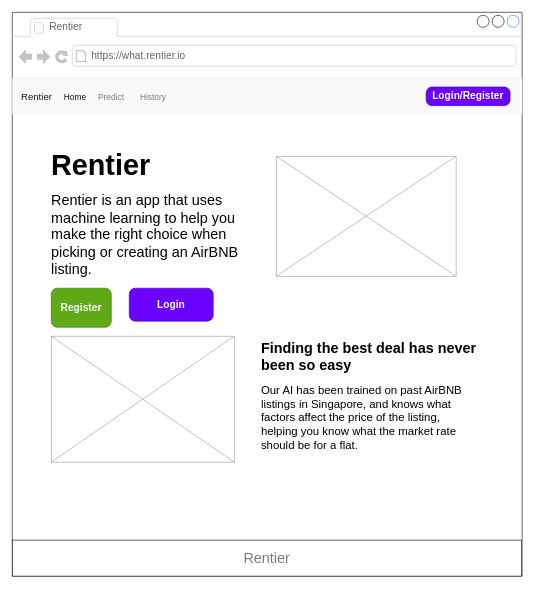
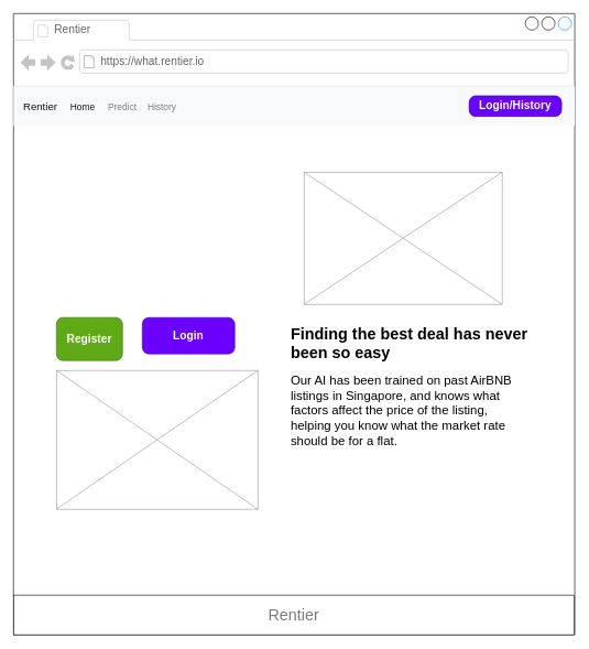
- <mxCell id="8" value="History" style="fillColor=none;strokeColor=none;fontSize=14;fontColor=#7C7C7D;align=center;" vertex="1" parent="5"><mxGeometry x="210" y="10" width="50" height="40" as="geometry" /></mxCell>
+ <mxCell id="8" value="History" style="fillColor=none;strokeColor=none;fontSize=14;fontColor=#7C7C7D;align=center;" vertex="1" parent="5"><mxGeometry x="200" y="10" width="50" height="40" as="geometry" /></mxCell>
- <mxCell id="9" value="Login/Register" style="strokeWidth=1;shadow=0;dashed=0;align=center;html=1;shape=mxgraph.mockup.buttons.button;mainText=;buttonStyle=round;fontSize=17;fontStyle=1;whiteSpace=wrap;fillColor=#6a00ff;strokeColor=#3700CC;fontColor=#ffffff;" vertex="1" parent="5"><mxGeometry x="690" y="14.38" width="140" height="31.25" as="geometry" /></mxCell>
+ <mxCell id="9" value="Login/History" style="strokeWidth=1;shadow=0;dashed=0;align=center;html=1;shape=mxgraph.mockup.buttons.button;mainText=;buttonStyle=round;fontSize=17;fontStyle=1;whiteSpace=wrap;fillColor=#6a00ff;strokeColor=#3700CC;fontColor=#ffffff;" vertex="1" parent="5"><mxGeometry x="690" y="14.38" width="140" height="31.25" as="geometry" /></mxCell>
- <mxCell id="10" value="&lt;h1&gt;&lt;font style=&quot;font-size: 48px&quot;&gt;Rentier&lt;/font&gt;&lt;/h1&gt;&lt;p&gt;&lt;font style=&quot;font-size: 24px&quot;&gt;&lt;span&gt;&lt;/span&gt;&lt;span&gt;&lt;/span&gt;Rentier is an app that uses machine learning to help you make the right choice when picking or creating an AirBNB listing.&lt;/font&gt;&lt;br&gt;&lt;/p&gt;" style="text;html=1;strokeColor=none;fillColor=none;spacing=5;spacingTop=-20;whiteSpace=wrap;overflow=hidden;rounded=0;" vertex="1" parent="2"><mxGeometry x="60" y="220" width="370" height="230" as="geometry" /></mxCell>
- <mxCell id="15" value="&lt;h1&gt;&lt;font style=&quot;font-size: 24px&quot;&gt;Finding the best deal has never been so easy&lt;/font&gt;&lt;/h1&gt;&lt;p&gt;&lt;font style=&quot;font-size: 19px&quot;&gt;Our AI has been trained on past AirBNB listings in Singapore, and knows what factors affect the price of the listing, helping you know what the market rate should be for a flat.&lt;/font&gt;&lt;/p&gt;" style="text;html=1;strokeColor=none;fillColor=none;spacing=5;spacingTop=-20;whiteSpace=wrap;overflow=hidden;rounded=0;" vertex="1" parent="2"><mxGeometry x="410" y="540" width="370" height="210" as="geometry" /></mxCell>
+ <mxCell id="15" value="&lt;h1&gt;&lt;font style=&quot;font-size: 24px&quot;&gt;Finding the best deal has never been so easy&lt;/font&gt;&lt;/h1&gt;&lt;p&gt;&lt;font style=&quot;font-size: 19px&quot;&gt;Our AI has been trained on past AirBNB listings in Singapore, and knows what factors affect the price of the listing, helping you know what the market rate should be for a flat.&lt;/font&gt;&lt;/p&gt;" style="text;html=1;strokeColor=none;fillColor=none;spacing=5;spacingTop=-20;whiteSpace=wrap;overflow=hidden;rounded=0;" vertex="1" parent="2"><mxGeometry x="415" y="465" width="370" height="210" as="geometry" /></mxCell>
